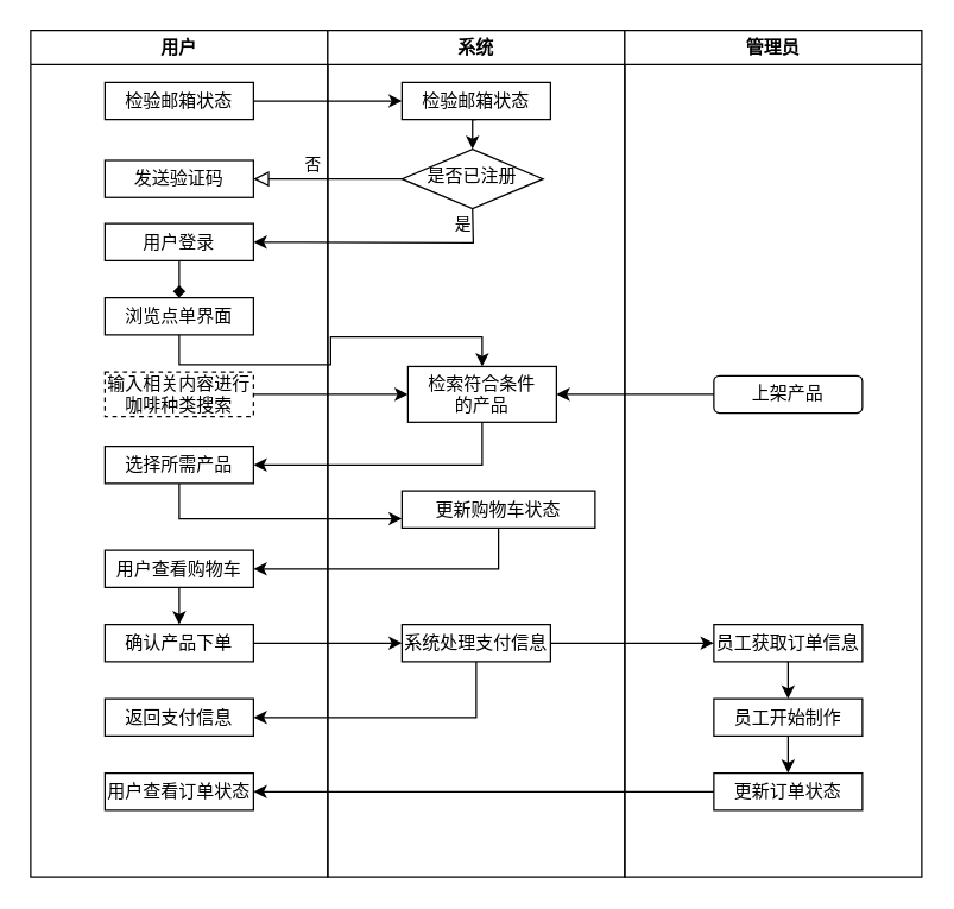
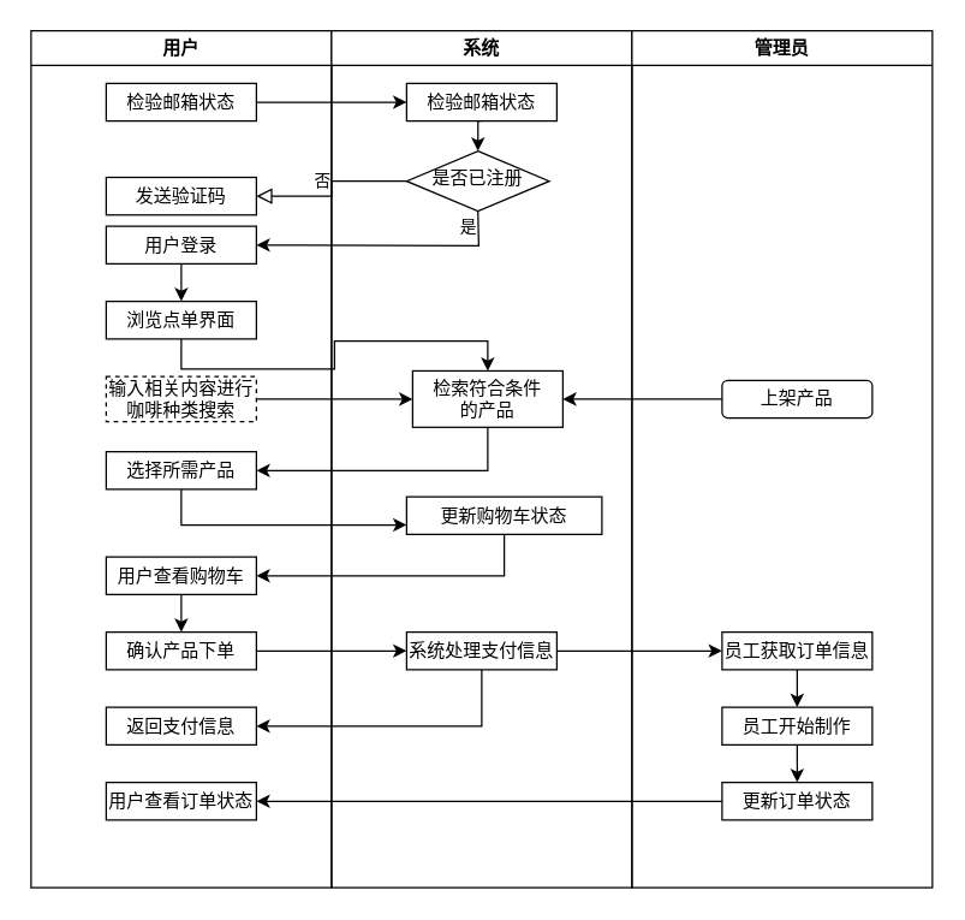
- <mxCell id="5" value="发送验证码" style="rounded=0;whiteSpace=wrap;html=1;" vertex="1" parent="3"><mxGeometry x="50" y="87.5" width="100" height="25" as="geometry" /></mxCell>
+ <mxCell id="5" value="发送验证码" style="rounded=0;whiteSpace=wrap;html=1;" vertex="1" parent="3"><mxGeometry x="50" y="97.5" width="100" height="25" as="geometry" /></mxCell>
- <mxCell id="6" style="edgeStyle=orthogonalEdgeStyle;rounded=0;orthogonalLoop=1;jettySize=auto;html=1;exitX=0.5;exitY=1;exitDx=0;exitDy=0;entryX=0.5;entryY=0;entryDx=0;entryDy=0;endArrow=diamond;" edge="1" parent="3" source="7" target="9"><mxGeometry relative="1" as="geometry" /></mxCell>
+ <mxCell id="6" style="edgeStyle=orthogonalEdgeStyle;rounded=0;orthogonalLoop=1;jettySize=auto;html=1;exitX=0.5;exitY=1;exitDx=0;exitDy=0;entryX=0.5;entryY=0;entryDx=0;entryDy=0;" edge="1" parent="3" source="7" target="9"><mxGeometry relative="1" as="geometry" /></mxCell>
